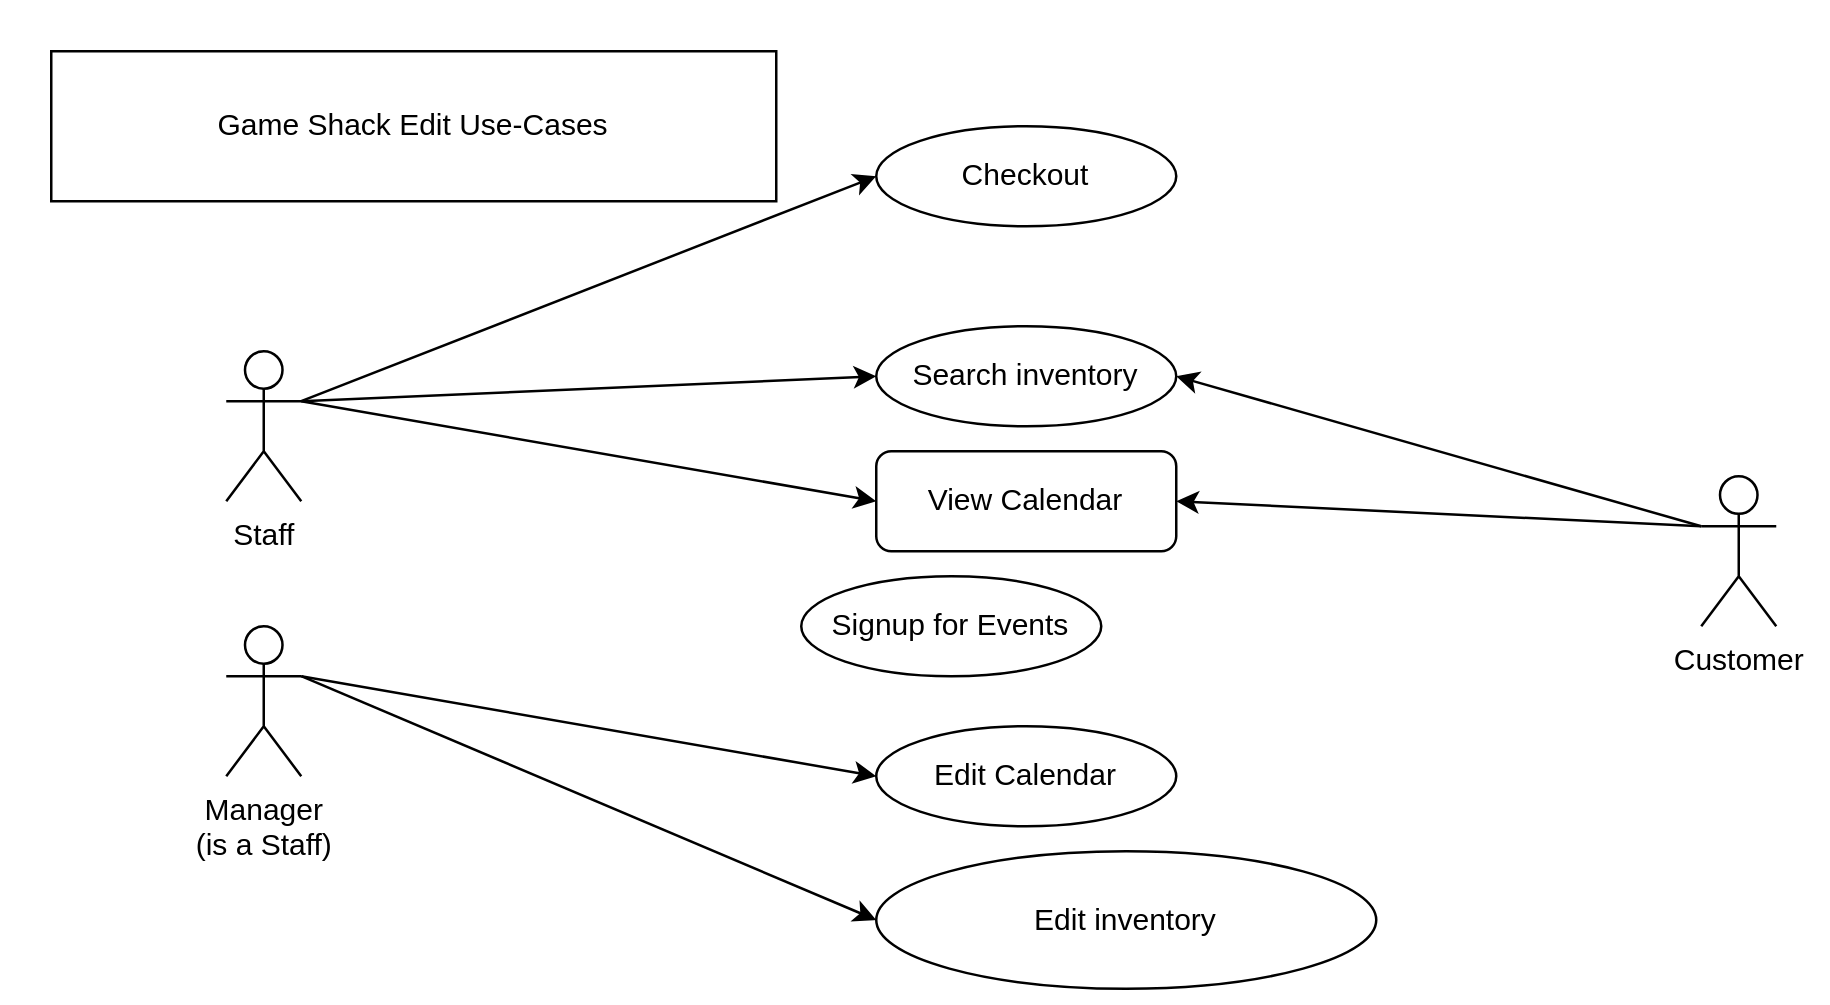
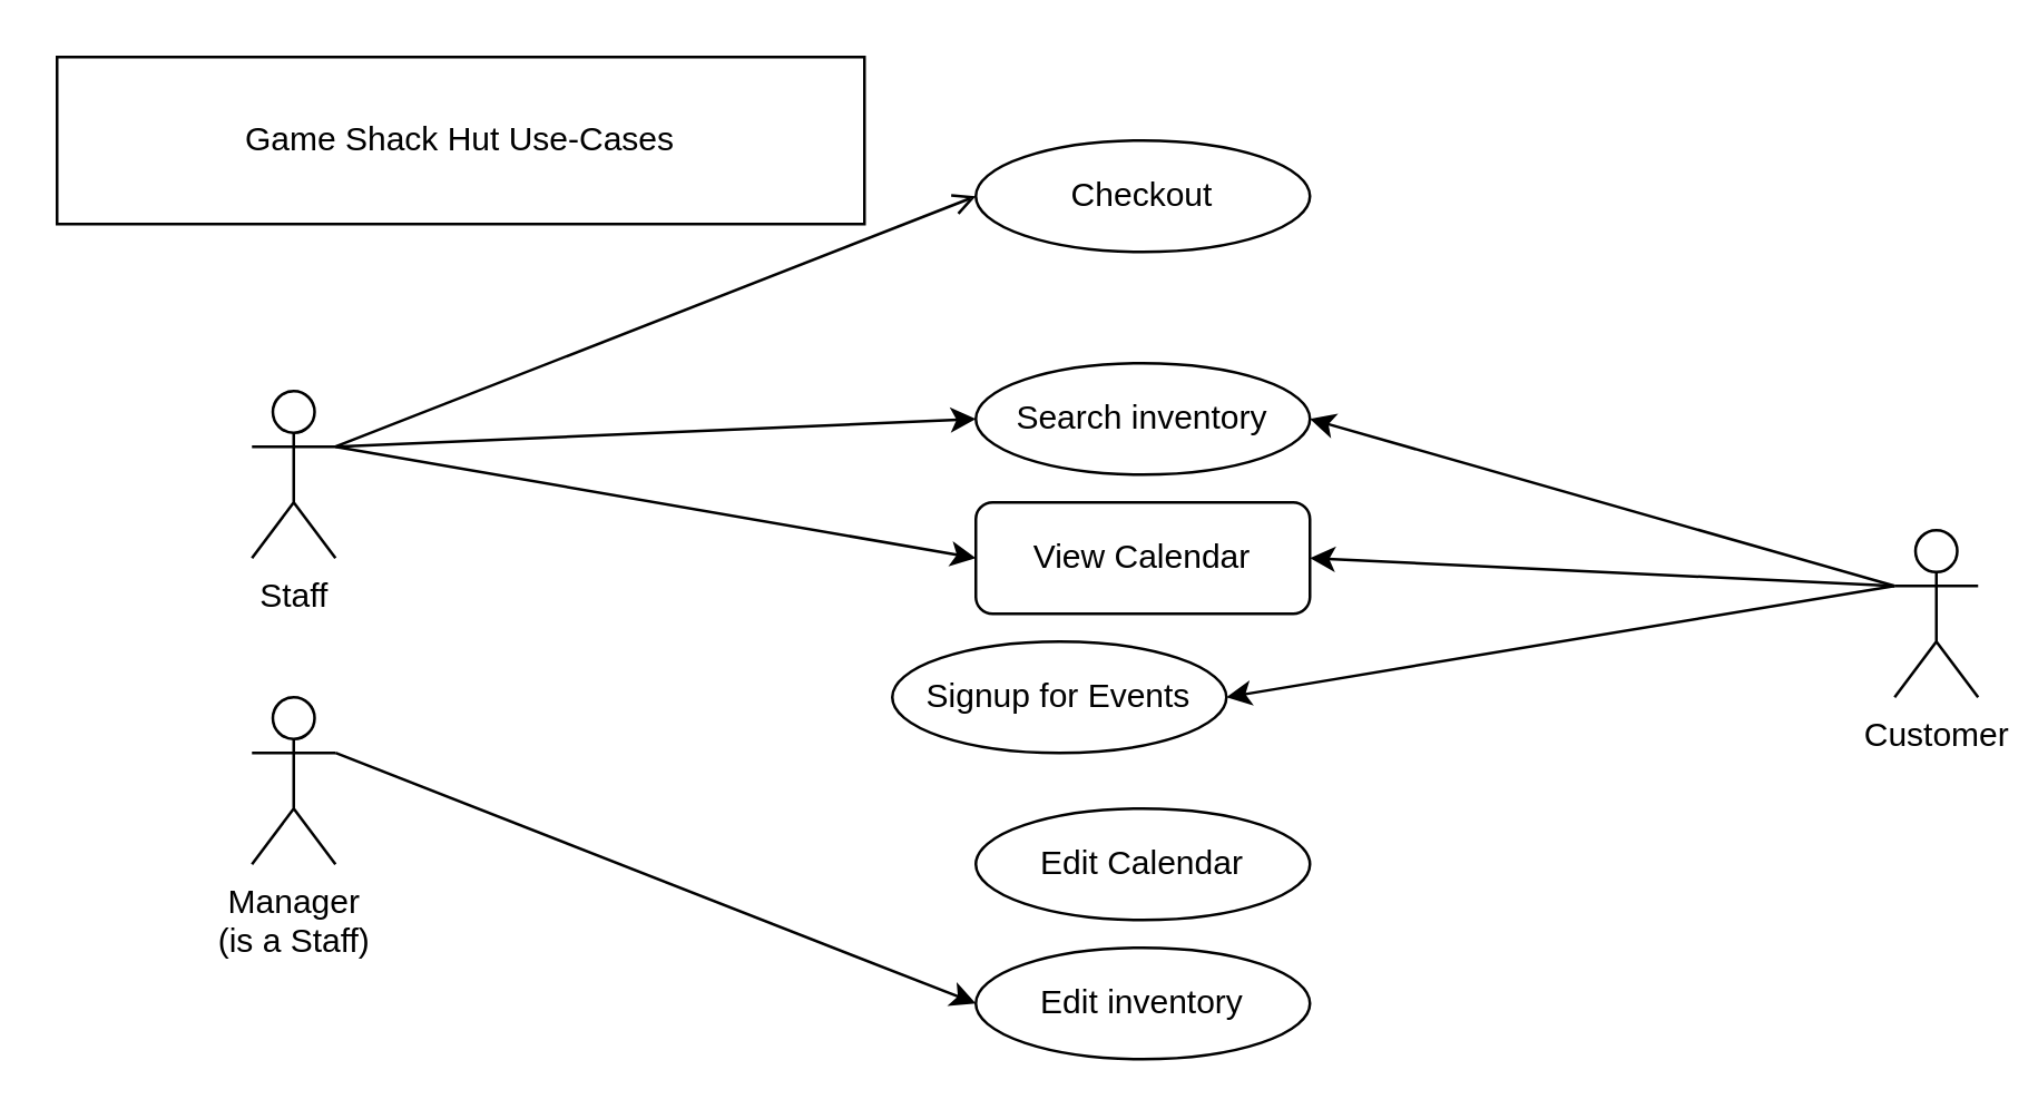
- <mxCell id="18" value="Game Shack Edit Use-Cases" style="rounded=0;whiteSpace=wrap;html=1;" vertex="1" parent="1"><mxGeometry x="20" y="20" width="290" height="60" as="geometry" /></mxCell>
+ <mxCell id="18" value="Game Shack Hut Use-Cases" style="rounded=0;whiteSpace=wrap;html=1;" vertex="1" parent="1"><mxGeometry x="20" y="20" width="290" height="60" as="geometry" /></mxCell>
- <mxCell id="11" value="" style="endArrow=classic;html=1;rounded=0;entryX=0;entryY=0.5;entryDx=0;entryDy=0;exitX=1;exitY=0.333;exitDx=0;exitDy=0;exitPerimeter=0;" edge="1" parent="1" source="2" target="5"><mxGeometry width="50" height="50" relative="1" as="geometry"><mxPoint x="410" y="280" as="sourcePoint" /><mxPoint x="460" y="230" as="targetPoint" /></mxGeometry></mxCell>
+ <mxCell id="11" value="" style="endArrow=open;html=1;rounded=0;entryX=0;entryY=0.5;entryDx=0;entryDy=0;exitX=1;exitY=0.333;exitDx=0;exitDy=0;exitPerimeter=0;" edge="1" parent="1" source="2" target="5"><mxGeometry width="50" height="50" relative="1" as="geometry"><mxPoint x="410" y="280" as="sourcePoint" /><mxPoint x="460" y="230" as="targetPoint" /></mxGeometry></mxCell>
+ <mxCell id="15" value="" style="endArrow=classic;html=1;rounded=0;entryX=1;entryY=0.5;entryDx=0;entryDy=0;exitX=0;exitY=0.333;exitDx=0;exitDy=0;exitPerimeter=0;" edge="1" parent="1" source="4" target="8"><mxGeometry width="50" height="50" relative="1" as="geometry"><mxPoint x="410" y="280" as="sourcePoint" /><mxPoint x="460" y="230" as="targetPoint" /></mxGeometry></mxCell>
- <mxCell id="16" value="" style="endArrow=classic;html=1;rounded=0;exitX=1;exitY=0.333;exitDx=0;exitDy=0;exitPerimeter=0;entryX=0;entryY=0.5;entryDx=0;entryDy=0;" edge="1" parent="1" source="3" target="9"><mxGeometry width="50" height="50" relative="1" as="geometry"><mxPoint x="410" y="280" as="sourcePoint" /><mxPoint x="460" y="230" as="targetPoint" /></mxGeometry></mxCell>
- <mxCell id="10" value="Edit inventory" style="ellipse;whiteSpace=wrap;html=1;" vertex="1" parent="1"><mxGeometry x="350" y="340" width="200" height="55" as="geometry" /></mxCell>
+ <mxCell id="10" value="Edit inventory" style="ellipse;whiteSpace=wrap;html=1;" vertex="1" parent="1"><mxGeometry x="350" y="340" width="120" height="40" as="geometry" /></mxCell>
